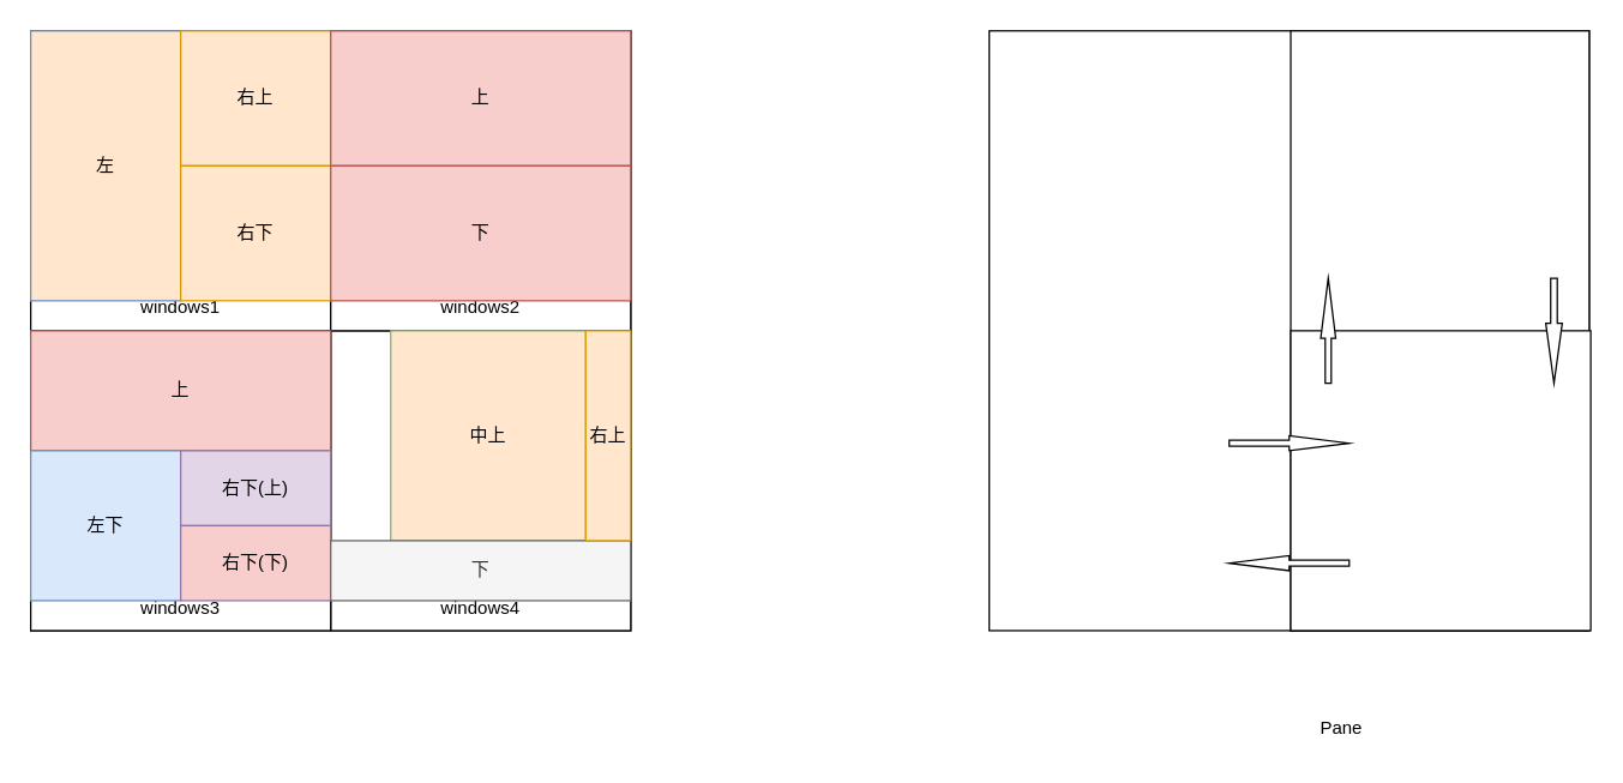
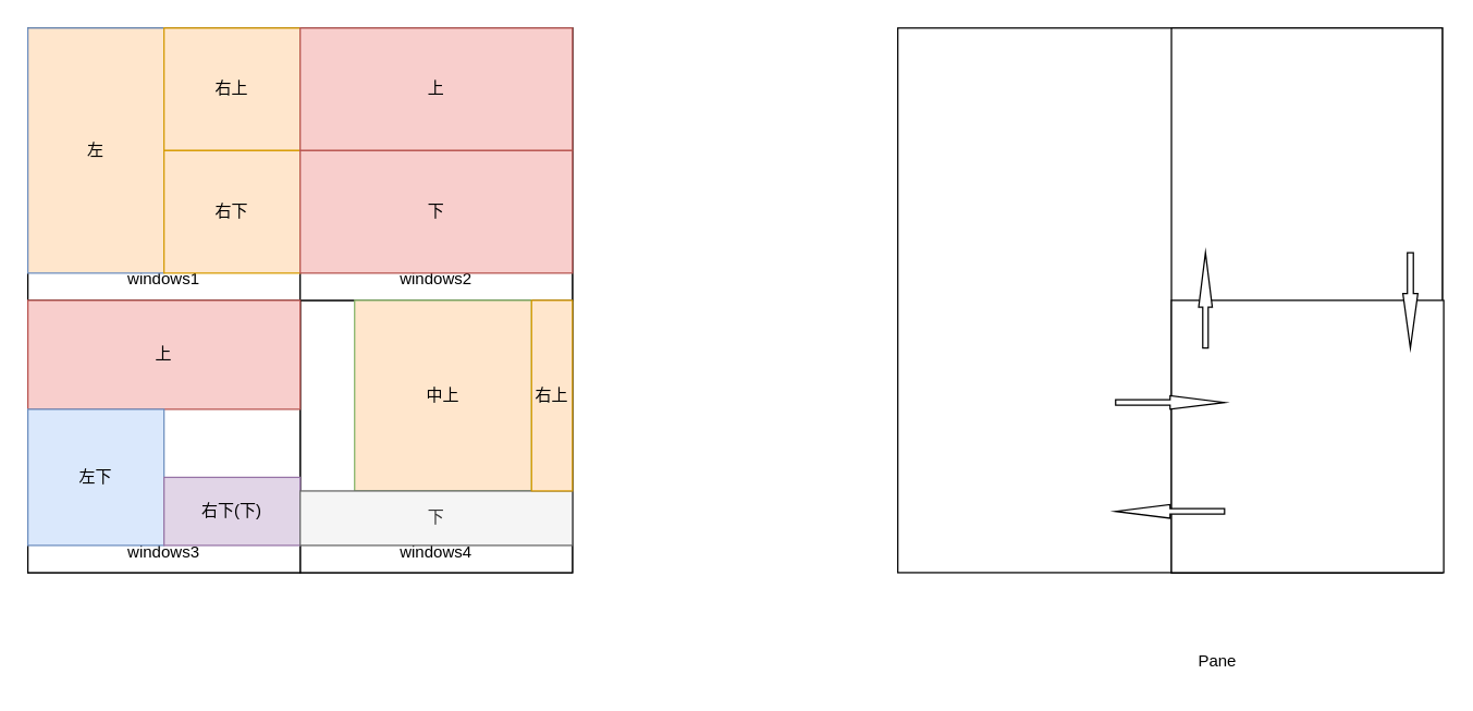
- <mxCell id="26" value="右下(上)" style="rounded=0;whiteSpace=wrap;html=1;fillColor=#e1d5e7;strokeColor=#9673a6;" vertex="1" parent="1"><mxGeometry x="120" y="300" width="100" height="50" as="geometry" /></mxCell>
- <mxCell id="27" value="右下(下)" style="rounded=0;whiteSpace=wrap;html=1;fillColor=#f8cecc;strokeColor=#9673a6;" vertex="1" parent="1"><mxGeometry x="120" y="350" width="100" height="50" as="geometry" /></mxCell>
+ <mxCell id="27" value="右下(下)" style="rounded=0;whiteSpace=wrap;html=1;fillColor=#e1d5e7;strokeColor=#9673a6;" vertex="1" parent="1"><mxGeometry x="120" y="350" width="100" height="50" as="geometry" /></mxCell>
